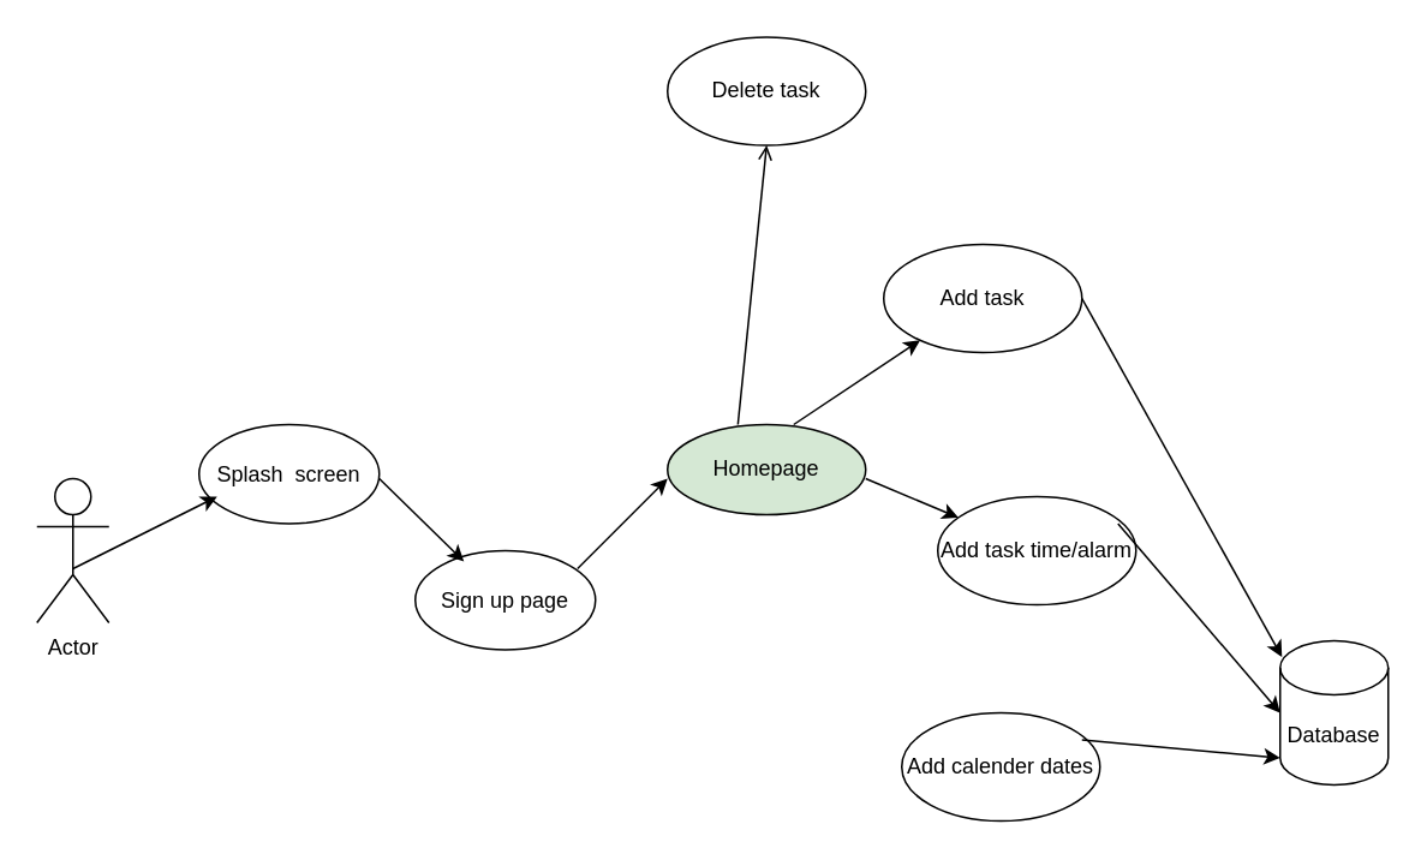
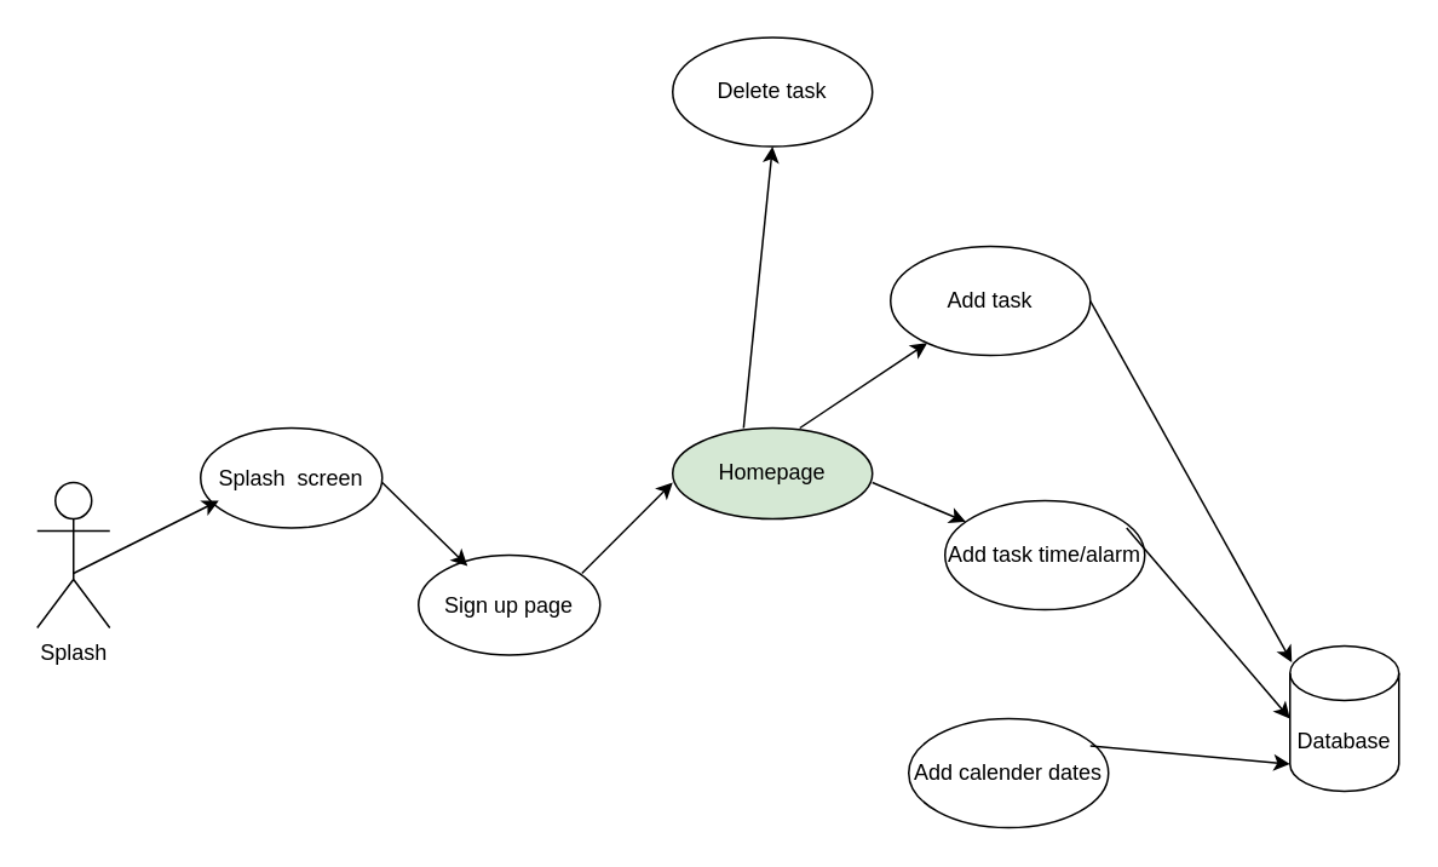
- <mxCell id="16" value="" style="endArrow=open;html=1;rounded=0;entryX=0.5;entryY=1;entryDx=0;entryDy=0;exitX=0.355;exitY=0;exitDx=0;exitDy=0;exitPerimeter=0;" edge="1" parent="1" source="5" target="9"><mxGeometry width="50" height="50" relative="1" as="geometry"><mxPoint x="400" y="235" as="sourcePoint" /><mxPoint x="450" y="185" as="targetPoint" /></mxGeometry></mxCell>
+ <mxCell id="16" value="" style="endArrow=classic;html=1;rounded=0;entryX=0.5;entryY=1;entryDx=0;entryDy=0;exitX=0.355;exitY=0;exitDx=0;exitDy=0;exitPerimeter=0;" edge="1" parent="1" source="5" target="9"><mxGeometry width="50" height="50" relative="1" as="geometry"><mxPoint x="400" y="235" as="sourcePoint" /><mxPoint x="450" y="185" as="targetPoint" /></mxGeometry></mxCell>
- <mxCell id="2" value="Actor" style="shape=umlActor;verticalLabelPosition=bottom;verticalAlign=top;html=1;outlineConnect=0;" vertex="1" parent="1"><mxGeometry x="20" y="265" width="40" height="80" as="geometry" /></mxCell>
+ <mxCell id="2" value="Splash" style="shape=umlActor;verticalLabelPosition=bottom;verticalAlign=top;html=1;outlineConnect=0;" vertex="1" parent="1"><mxGeometry x="20" y="265" width="40" height="80" as="geometry" /></mxCell>
